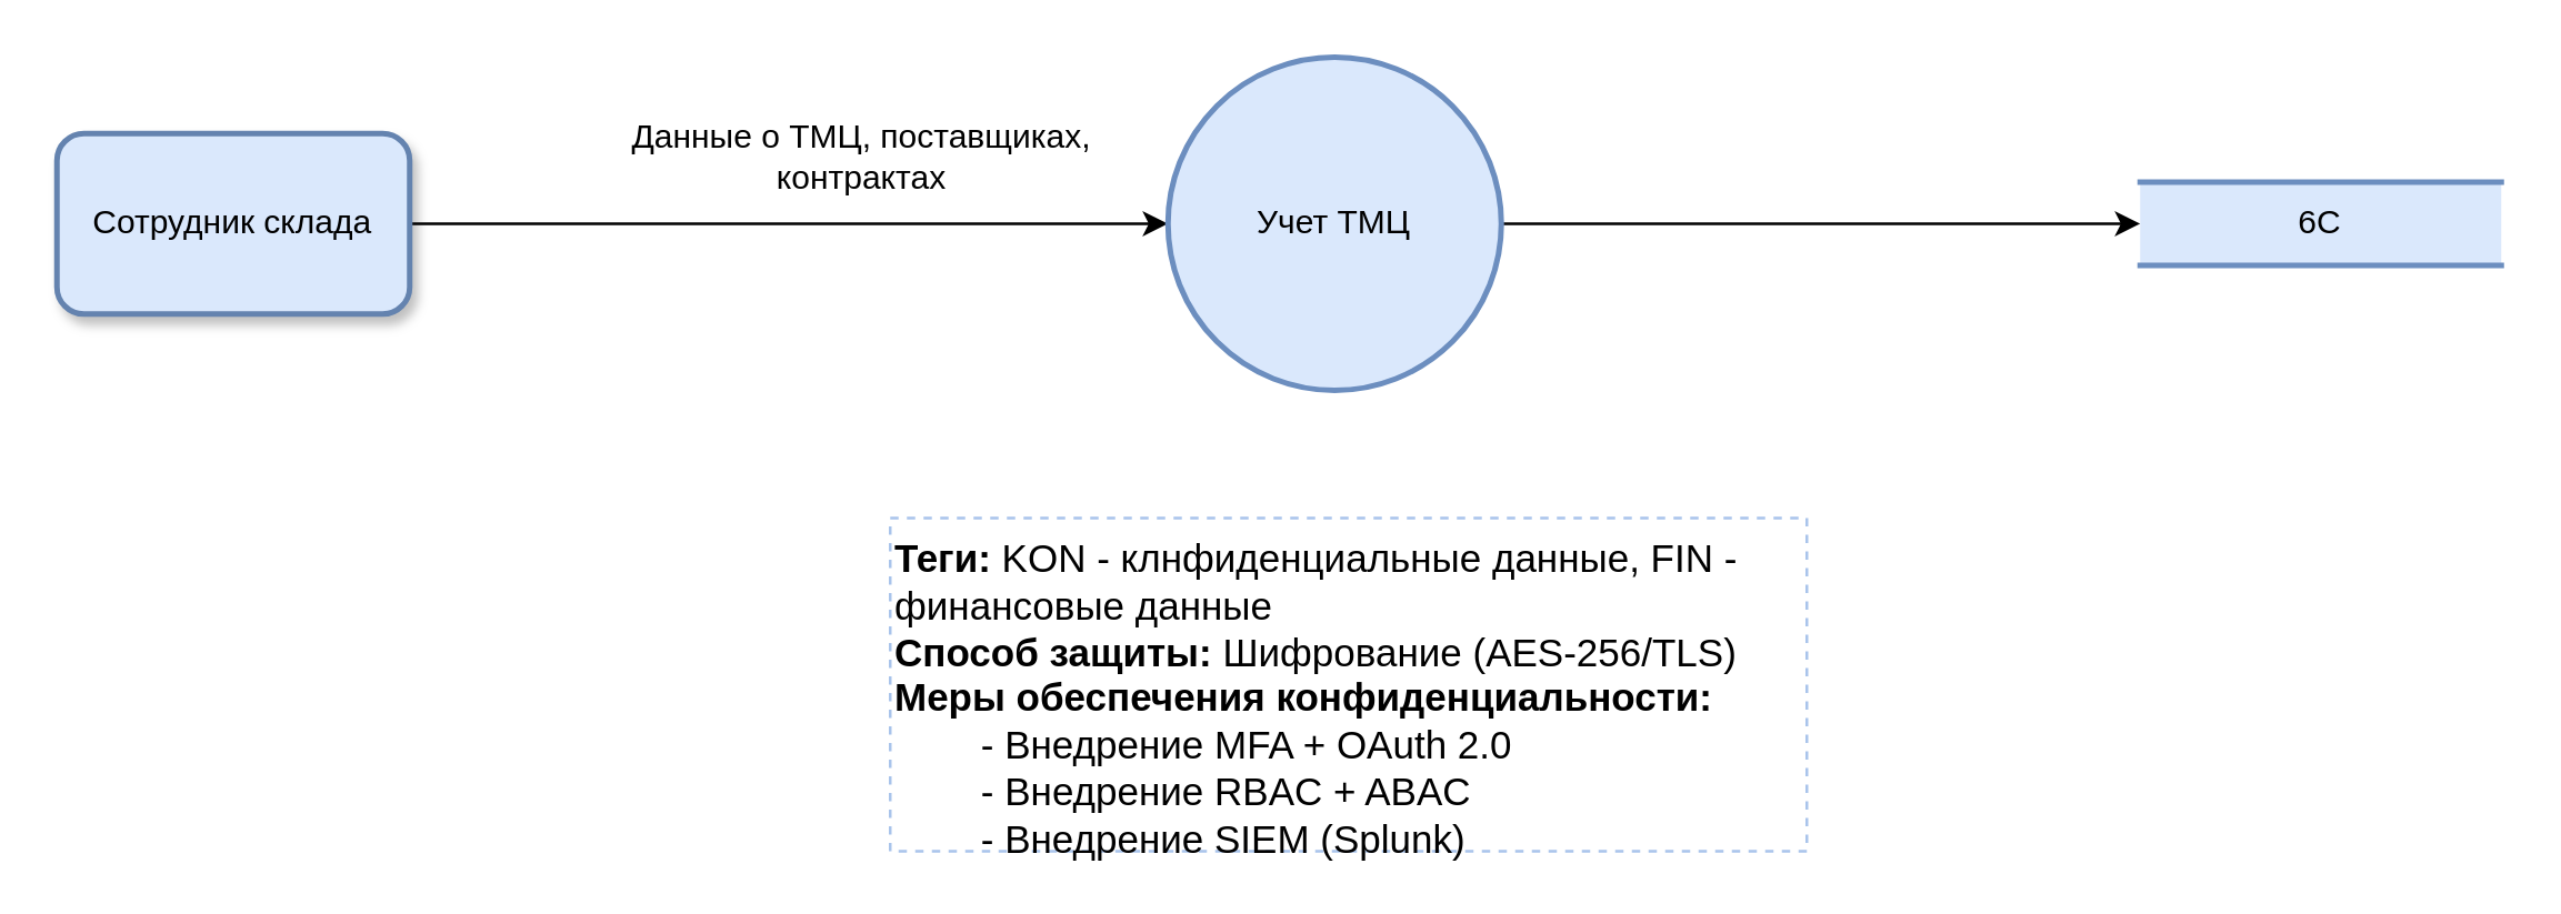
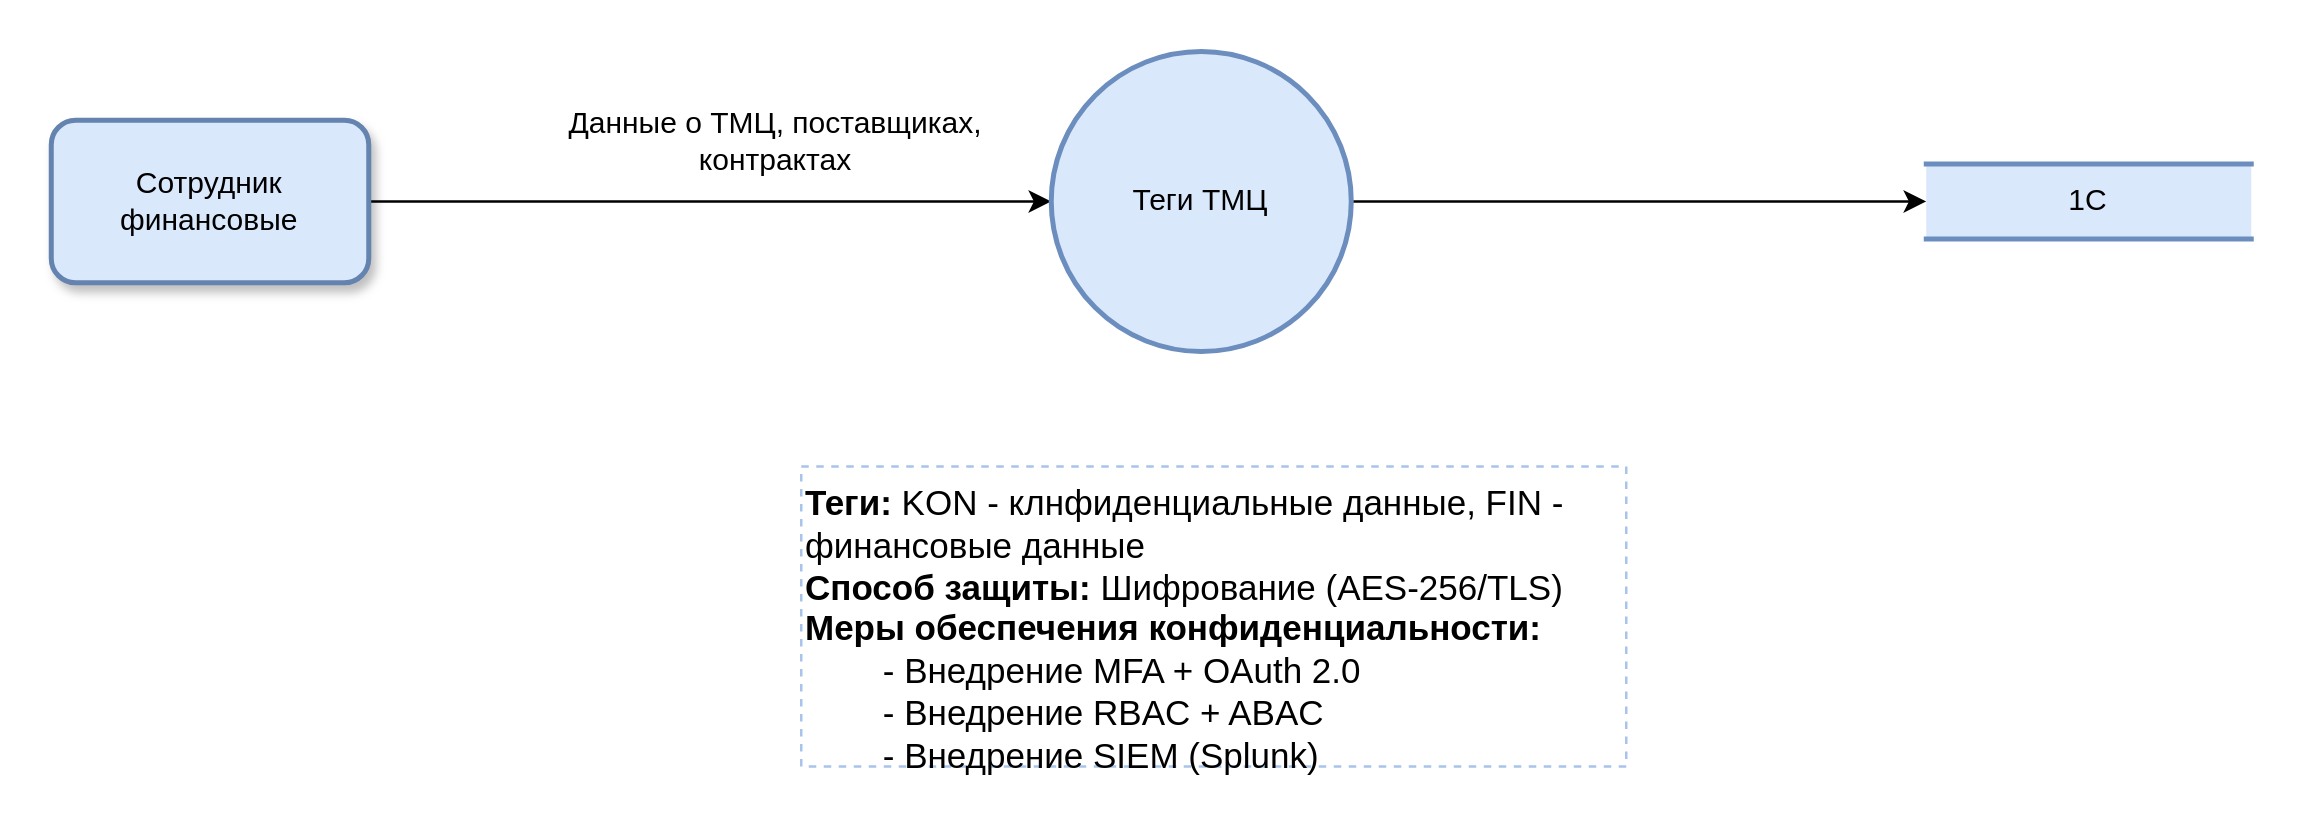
- <mxCell id="3" value="Сотрудник склада" style="html=1;dashed=0;whiteSpace=wrap;rounded=1;fillColor=#dae8fc;strokeColor=light-dark(#6483af, #334a6c);strokeWidth=2;shadow=1;" parent="1" vertex="1"><mxGeometry x="20" y="47.5" width="127" height="65" as="geometry" /></mxCell>
+ <mxCell id="3" value="Сотрудник финансовые" style="html=1;dashed=0;whiteSpace=wrap;rounded=1;fillColor=#dae8fc;strokeColor=light-dark(#6483af, #334a6c);strokeWidth=2;shadow=1;" parent="1" vertex="1"><mxGeometry x="20" y="47.5" width="127" height="65" as="geometry" /></mxCell>
- <mxCell id="6" value="Учет ТМЦ" style="shape=ellipse;html=1;dashed=0;whiteSpace=wrap;aspect=fixed;perimeter=ellipsePerimeter;fillColor=#dae8fc;strokeColor=#6c8ebf;strokeWidth=2;" parent="1" vertex="1"><mxGeometry x="420" y="20" width="120" height="120" as="geometry" /></mxCell>
+ <mxCell id="6" value="Теги ТМЦ" style="shape=ellipse;html=1;dashed=0;whiteSpace=wrap;aspect=fixed;perimeter=ellipsePerimeter;fillColor=#dae8fc;strokeColor=#6c8ebf;strokeWidth=2;" parent="1" vertex="1"><mxGeometry x="420" y="20" width="120" height="120" as="geometry" /></mxCell>
- <mxCell id="4" value="6С" style="html=1;dashed=0;whiteSpace=wrap;shape=partialRectangle;right=0;left=0;fillColor=#dae8fc;strokeColor=#6c8ebf;strokeWidth=2;" parent="1" vertex="1"><mxGeometry x="770" y="65" width="130" height="30" as="geometry" /></mxCell>
+ <mxCell id="4" value="1С" style="html=1;dashed=0;whiteSpace=wrap;shape=partialRectangle;right=0;left=0;fillColor=#dae8fc;strokeColor=#6c8ebf;strokeWidth=2;" parent="1" vertex="1"><mxGeometry x="770" y="65" width="130" height="30" as="geometry" /></mxCell>
